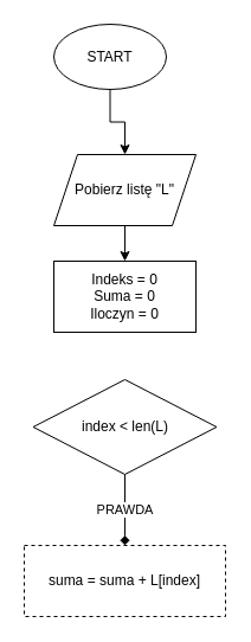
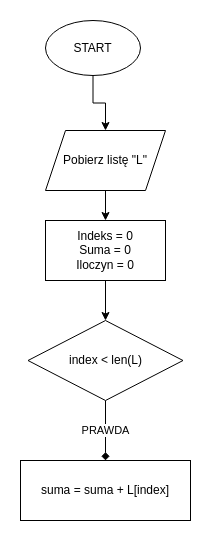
+ <mxCell id="6" value="" style="edgeStyle=orthogonalEdgeStyle;rounded=0;orthogonalLoop=1;jettySize=auto;html=1;" edge="1" parent="1" source="7" target="9"><mxGeometry relative="1" as="geometry" /></mxCell>
- <mxCell id="10" value="suma = suma + L[index]&lt;br&gt;" style="rounded=0;whiteSpace=wrap;html=1;dashed=1;" vertex="1" parent="1"><mxGeometry x="20" y="460" width="170" height="60" as="geometry" /></mxCell>
+ <mxCell id="10" value="suma = suma + L[index]&lt;br&gt;" style="rounded=0;whiteSpace=wrap;html=1;" vertex="1" parent="1"><mxGeometry x="20" y="460" width="170" height="60" as="geometry" /></mxCell>
